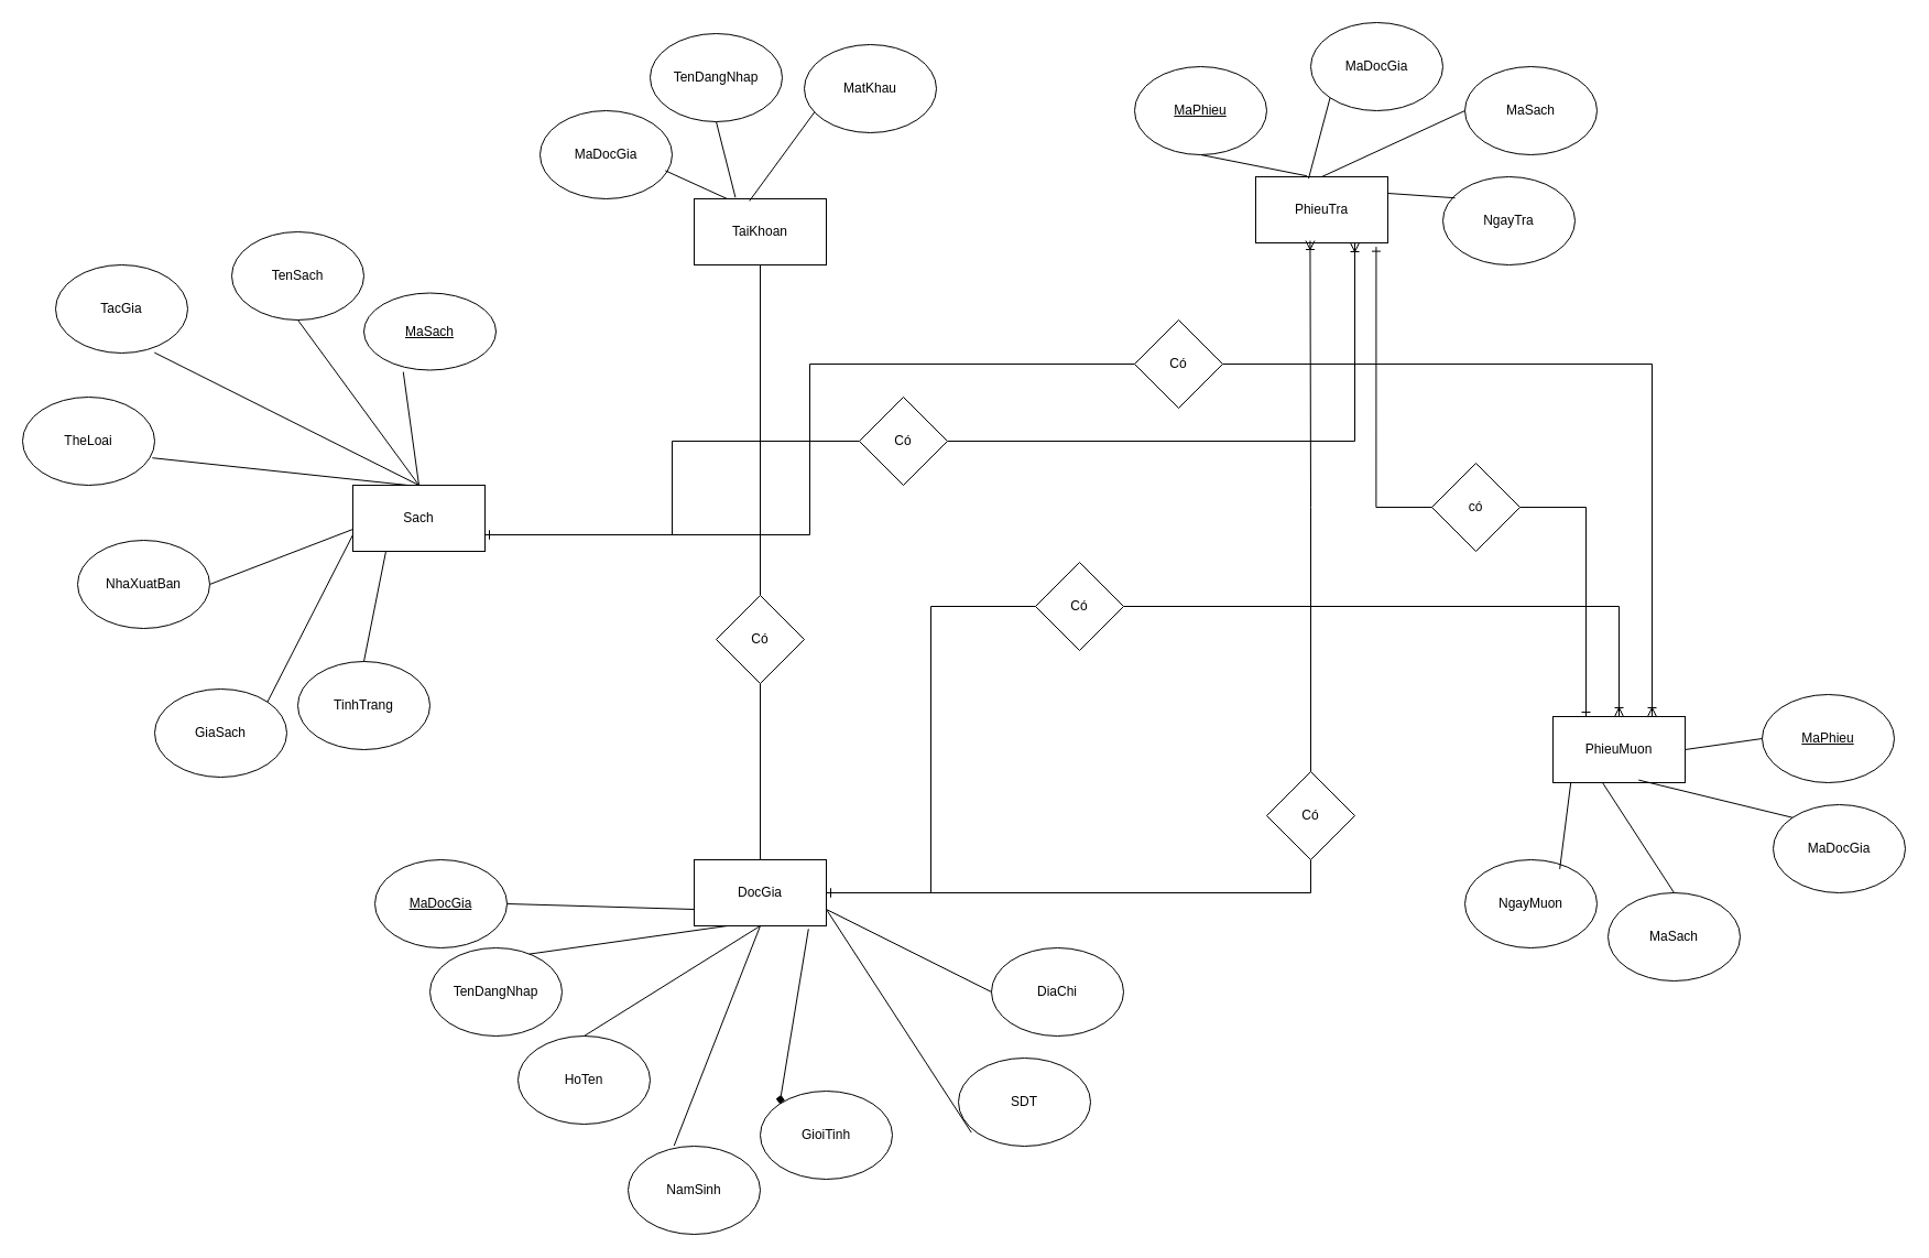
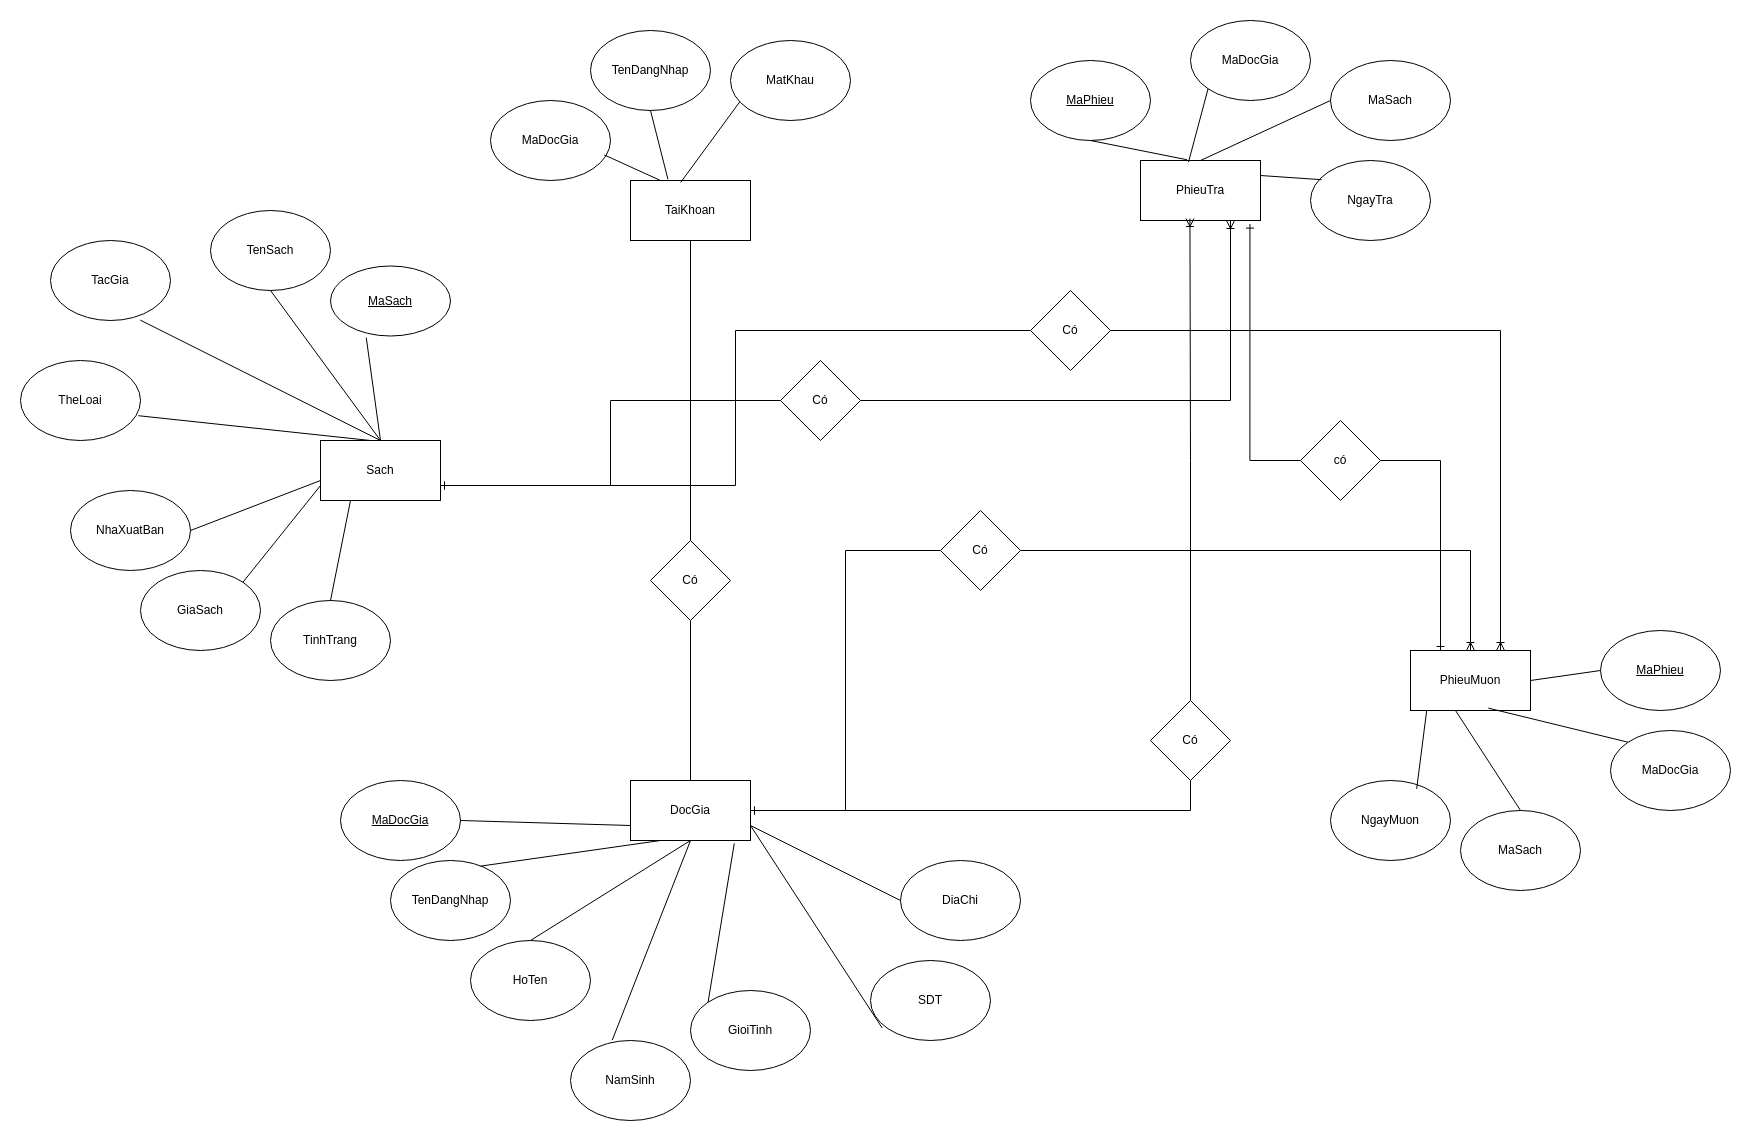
- <mxCell id="12" value="GiaSach" style="ellipse;whiteSpace=wrap;html=1;" vertex="1" parent="1"><mxGeometry x="140" y="625" width="120" height="80" as="geometry" /></mxCell>
+ <mxCell id="12" value="GiaSach" style="ellipse;whiteSpace=wrap;html=1;" vertex="1" parent="1"><mxGeometry x="140" y="570" width="120" height="80" as="geometry" /></mxCell>
- <mxCell id="30" value="" style="endArrow=diamond;html=1;rounded=0;entryX=0;entryY=0;entryDx=0;entryDy=0;exitX=0.865;exitY=1.047;exitDx=0;exitDy=0;exitPerimeter=0;" edge="1" parent="1" source="2" target="24"><mxGeometry width="50" height="50" relative="1" as="geometry"><mxPoint x="700" y="830" as="sourcePoint" /><mxPoint x="950" y="770" as="targetPoint" /></mxGeometry></mxCell>
+ <mxCell id="30" value="" style="endArrow=none;html=1;rounded=0;entryX=0;entryY=0;entryDx=0;entryDy=0;exitX=0.865;exitY=1.047;exitDx=0;exitDy=0;exitPerimeter=0;" edge="1" parent="1" source="2" target="24"><mxGeometry width="50" height="50" relative="1" as="geometry"><mxPoint x="700" y="830" as="sourcePoint" /><mxPoint x="950" y="770" as="targetPoint" /></mxGeometry></mxCell>
